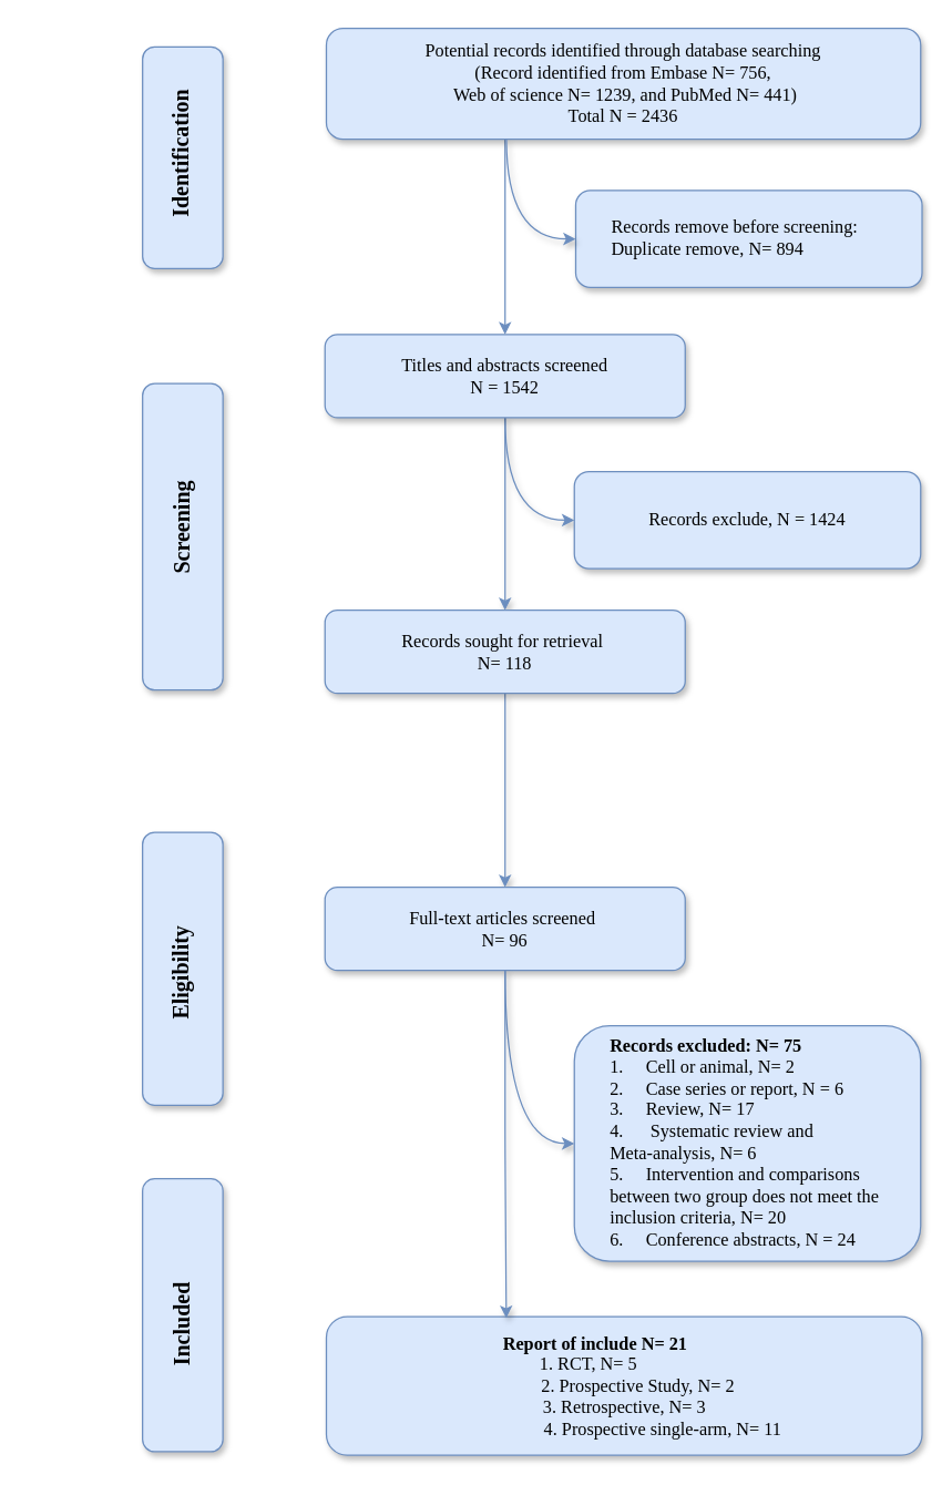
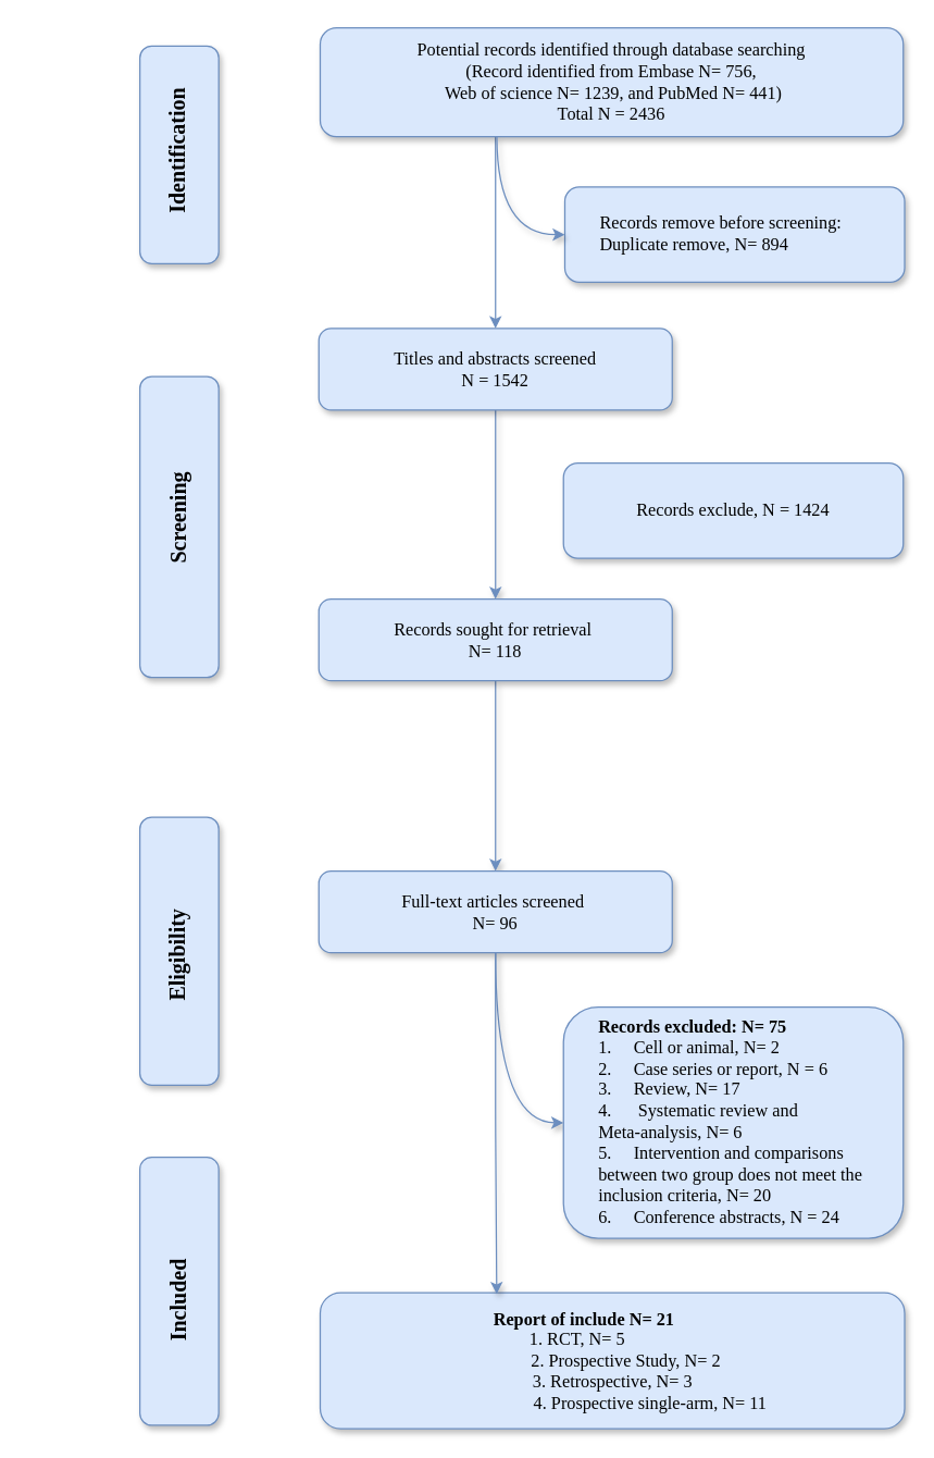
- <mxCell id="5" style="edgeStyle=orthogonalEdgeStyle;rounded=0;hachureGap=4;orthogonalLoop=1;jettySize=auto;html=1;entryX=0;entryY=0.5;entryDx=0;entryDy=0;fontFamily=Architects Daughter;fontSource=https%3A%2F%2Ffonts.googleapis.com%2Fcss%3Ffamily%3DArchitects%2BDaughter;curved=1;fillColor=#dae8fc;strokeColor=#6c8ebf;shadow=1;" edge="1" parent="1" source="6" target="14"><mxGeometry relative="1" as="geometry" /></mxCell>
